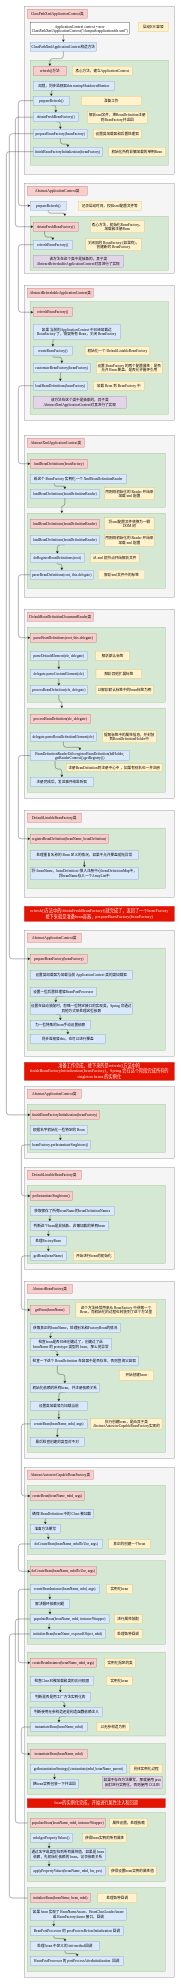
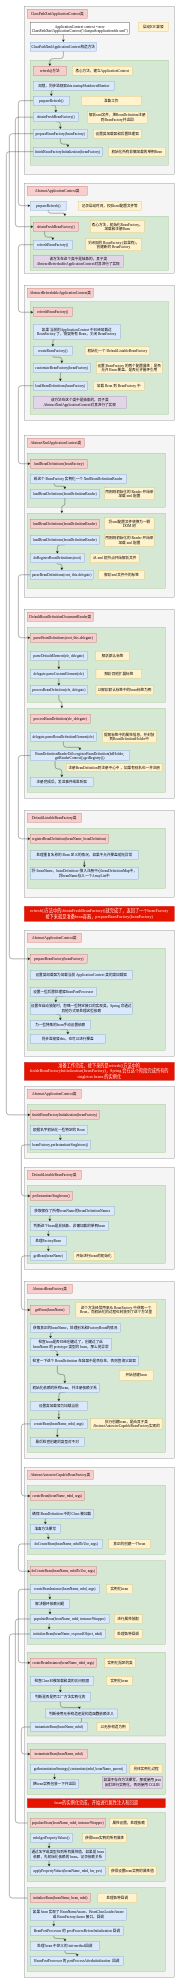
- <mxCell id="71" value="解析xml文件中的标签" style="rounded=0;whiteSpace=wrap;html=1;fontFamily=Times New Roman;fillColor=#fff2cc;strokeColor=#d6b656;fontSize=12;dashed=1;" vertex="1" parent="1"><mxGeometry x="327.5" y="1900" width="152.5" height="30" as="geometry" /></mxCell>
+ <mxCell id="71" value="解析xml文件中的标签" style="rounded=0;whiteSpace=wrap;html=1;fontFamily=Times New Roman;fillColor=#fff2cc;strokeColor=#d6b656;fontSize=12;" vertex="1" parent="1"><mxGeometry x="327.5" y="1900" width="152.5" height="30" as="geometry" /></mxCell>
- <mxCell id="187" value="判断使用无参构造还是构造函数依赖注入" style="rounded=0;whiteSpace=wrap;html=1;fontFamily=Times New Roman;fillColor=#dae8fc;strokeColor=#6c8ebf;fontSize=12;" vertex="1" parent="1"><mxGeometry x="100.86" y="5690" width="239.14" height="30" as="geometry" /></mxCell>
+ <mxCell id="187" value="判断使用无参构造还是构造函数依赖注入" style="rounded=0;whiteSpace=wrap;html=1;fontFamily=Times New Roman;fillColor=#dae8fc;strokeColor=#6c8ebf;fontSize=12;" vertex="1" parent="1"><mxGeometry x="150.86" y="5695" width="239.14" height="30" as="geometry" /></mxCell>
